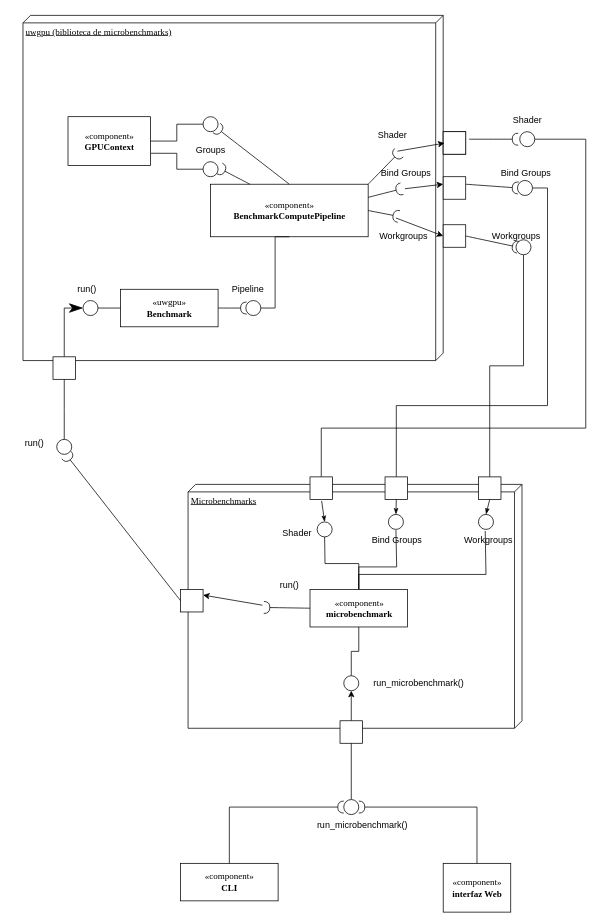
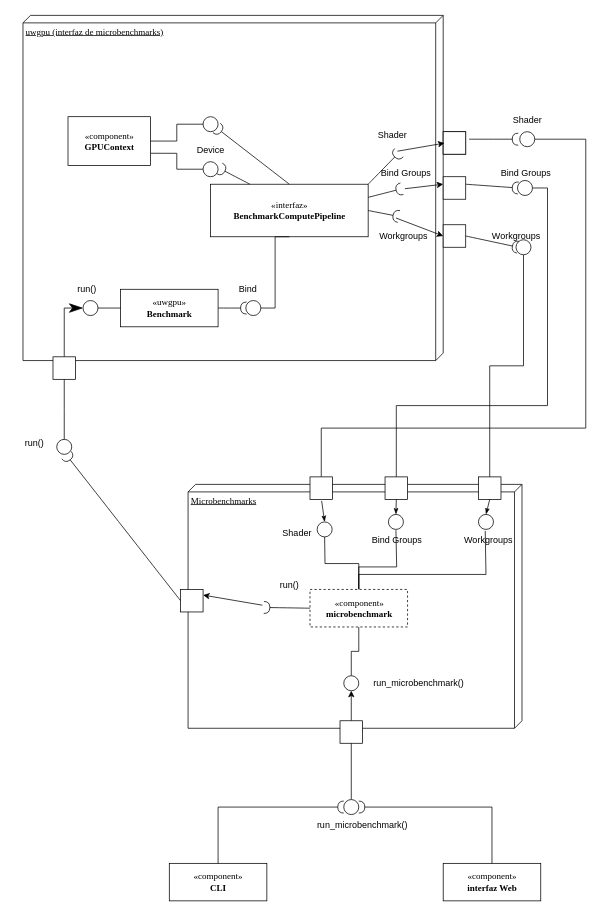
- <mxCell id="2" value="uwgpu (biblioteca de microbenchmarks)" style="verticalAlign=top;align=left;spacingTop=8;spacingLeft=2;spacingRight=12;shape=cube;size=10;direction=south;fontStyle=4;html=1;rounded=0;shadow=0;comic=0;labelBackgroundColor=none;strokeWidth=1;fontFamily=Verdana;fontSize=12" parent="1" vertex="1"><mxGeometry x="30" y="20" width="560" height="460" as="geometry" /></mxCell>
+ <mxCell id="2" value="uwgpu (interfaz de microbenchmarks)" style="verticalAlign=top;align=left;spacingTop=8;spacingLeft=2;spacingRight=12;shape=cube;size=10;direction=south;fontStyle=4;html=1;rounded=0;shadow=0;comic=0;labelBackgroundColor=none;strokeWidth=1;fontFamily=Verdana;fontSize=12" parent="1" vertex="1"><mxGeometry x="30" y="20" width="560" height="460" as="geometry" /></mxCell>
- <mxCell id="11" value="Groups" style="text;html=1;align=center;verticalAlign=middle;resizable=0;points=[];autosize=1;strokeColor=none;fillColor=none;" vertex="1" parent="9"><mxGeometry width="60" height="30" as="geometry" /></mxCell>
+ <mxCell id="11" value="Device" style="text;html=1;align=center;verticalAlign=middle;resizable=0;points=[];autosize=1;strokeColor=none;fillColor=none;" vertex="1" parent="9"><mxGeometry width="60" height="30" as="geometry" /></mxCell>
- <mxCell id="8" value="&lt;div&gt;«component»&lt;/div&gt;&lt;div&gt;&lt;b&gt;BenchmarkComputePipeline&lt;/b&gt;&lt;br&gt;&lt;/div&gt;" style="html=1;rounded=0;shadow=0;comic=0;labelBackgroundColor=none;strokeWidth=1;fontFamily=Verdana;fontSize=12;align=center;" vertex="1" parent="1"><mxGeometry x="280" y="245" width="210" height="70" as="geometry" /></mxCell>
+ <mxCell id="8" value="&lt;div&gt;«interfaz»&lt;/div&gt;&lt;div&gt;&lt;b&gt;BenchmarkComputePipeline&lt;/b&gt;&lt;br&gt;&lt;/div&gt;" style="html=1;rounded=0;shadow=0;comic=0;labelBackgroundColor=none;strokeWidth=1;fontFamily=Verdana;fontSize=12;align=center;" vertex="1" parent="1"><mxGeometry x="280" y="245" width="210" height="70" as="geometry" /></mxCell>
- <mxCell id="24" value="Pipeline" style="text;html=1;align=center;verticalAlign=middle;whiteSpace=wrap;rounded=0;" vertex="1" parent="1"><mxGeometry x="300" y="370" width="60" height="30" as="geometry" /></mxCell>
+ <mxCell id="24" value="Bind" style="text;html=1;align=center;verticalAlign=middle;whiteSpace=wrap;rounded=0;" vertex="1" parent="1"><mxGeometry x="300" y="370" width="60" height="30" as="geometry" /></mxCell>
- <mxCell id="47" value="&lt;div&gt;«component»&lt;/div&gt;&lt;div&gt;&lt;b&gt;microbenchmark&lt;/b&gt;&lt;br&gt;&lt;/div&gt;" style="html=1;rounded=0;shadow=0;comic=0;labelBackgroundColor=none;strokeWidth=1;fontFamily=Verdana;fontSize=12;align=center;" vertex="1" parent="1"><mxGeometry x="412.5" y="785" width="130" height="50" as="geometry" /></mxCell>
+ <mxCell id="47" value="&lt;div&gt;«component»&lt;/div&gt;&lt;div&gt;&lt;b&gt;microbenchmark&lt;/b&gt;&lt;br&gt;&lt;/div&gt;" style="html=1;rounded=0;shadow=0;comic=0;labelBackgroundColor=none;strokeWidth=1;fontFamily=Verdana;fontSize=12;align=center;dashed=1;" vertex="1" parent="1"><mxGeometry x="412.5" y="785" width="130" height="50" as="geometry" /></mxCell>
- <mxCell id="93" value="&lt;div&gt;«component»&lt;/div&gt;&lt;div&gt;&lt;b&gt;CLI&lt;/b&gt;&lt;br&gt;&lt;/div&gt;" style="html=1;rounded=0;shadow=0;comic=0;labelBackgroundColor=none;strokeWidth=1;fontFamily=Verdana;fontSize=12;align=center;" vertex="1" parent="1"><mxGeometry x="240" y="1150" width="130" height="50" as="geometry" /></mxCell>
+ <mxCell id="93" value="&lt;div&gt;«component»&lt;/div&gt;&lt;div&gt;&lt;b&gt;CLI&lt;/b&gt;&lt;br&gt;&lt;/div&gt;" style="html=1;rounded=0;shadow=0;comic=0;labelBackgroundColor=none;strokeWidth=1;fontFamily=Verdana;fontSize=12;align=center;" vertex="1" parent="1"><mxGeometry x="225" y="1150" width="130" height="50" as="geometry" /></mxCell>
- <mxCell id="94" value="&lt;div&gt;«component»&lt;/div&gt;&lt;div&gt;&lt;b&gt;interfaz Web&lt;/b&gt;&lt;br&gt;&lt;/div&gt;" style="html=1;rounded=0;shadow=0;comic=0;labelBackgroundColor=none;strokeWidth=1;fontFamily=Verdana;fontSize=12;align=center;" vertex="1" parent="1"><mxGeometry x="590" y="1150" width="90" height="65" as="geometry" /></mxCell>
+ <mxCell id="94" value="&lt;div&gt;«component»&lt;/div&gt;&lt;div&gt;&lt;b&gt;interfaz Web&lt;/b&gt;&lt;br&gt;&lt;/div&gt;" style="html=1;rounded=0;shadow=0;comic=0;labelBackgroundColor=none;strokeWidth=1;fontFamily=Verdana;fontSize=12;align=center;" vertex="1" parent="1"><mxGeometry x="590" y="1150" width="130" height="50" as="geometry" /></mxCell>
